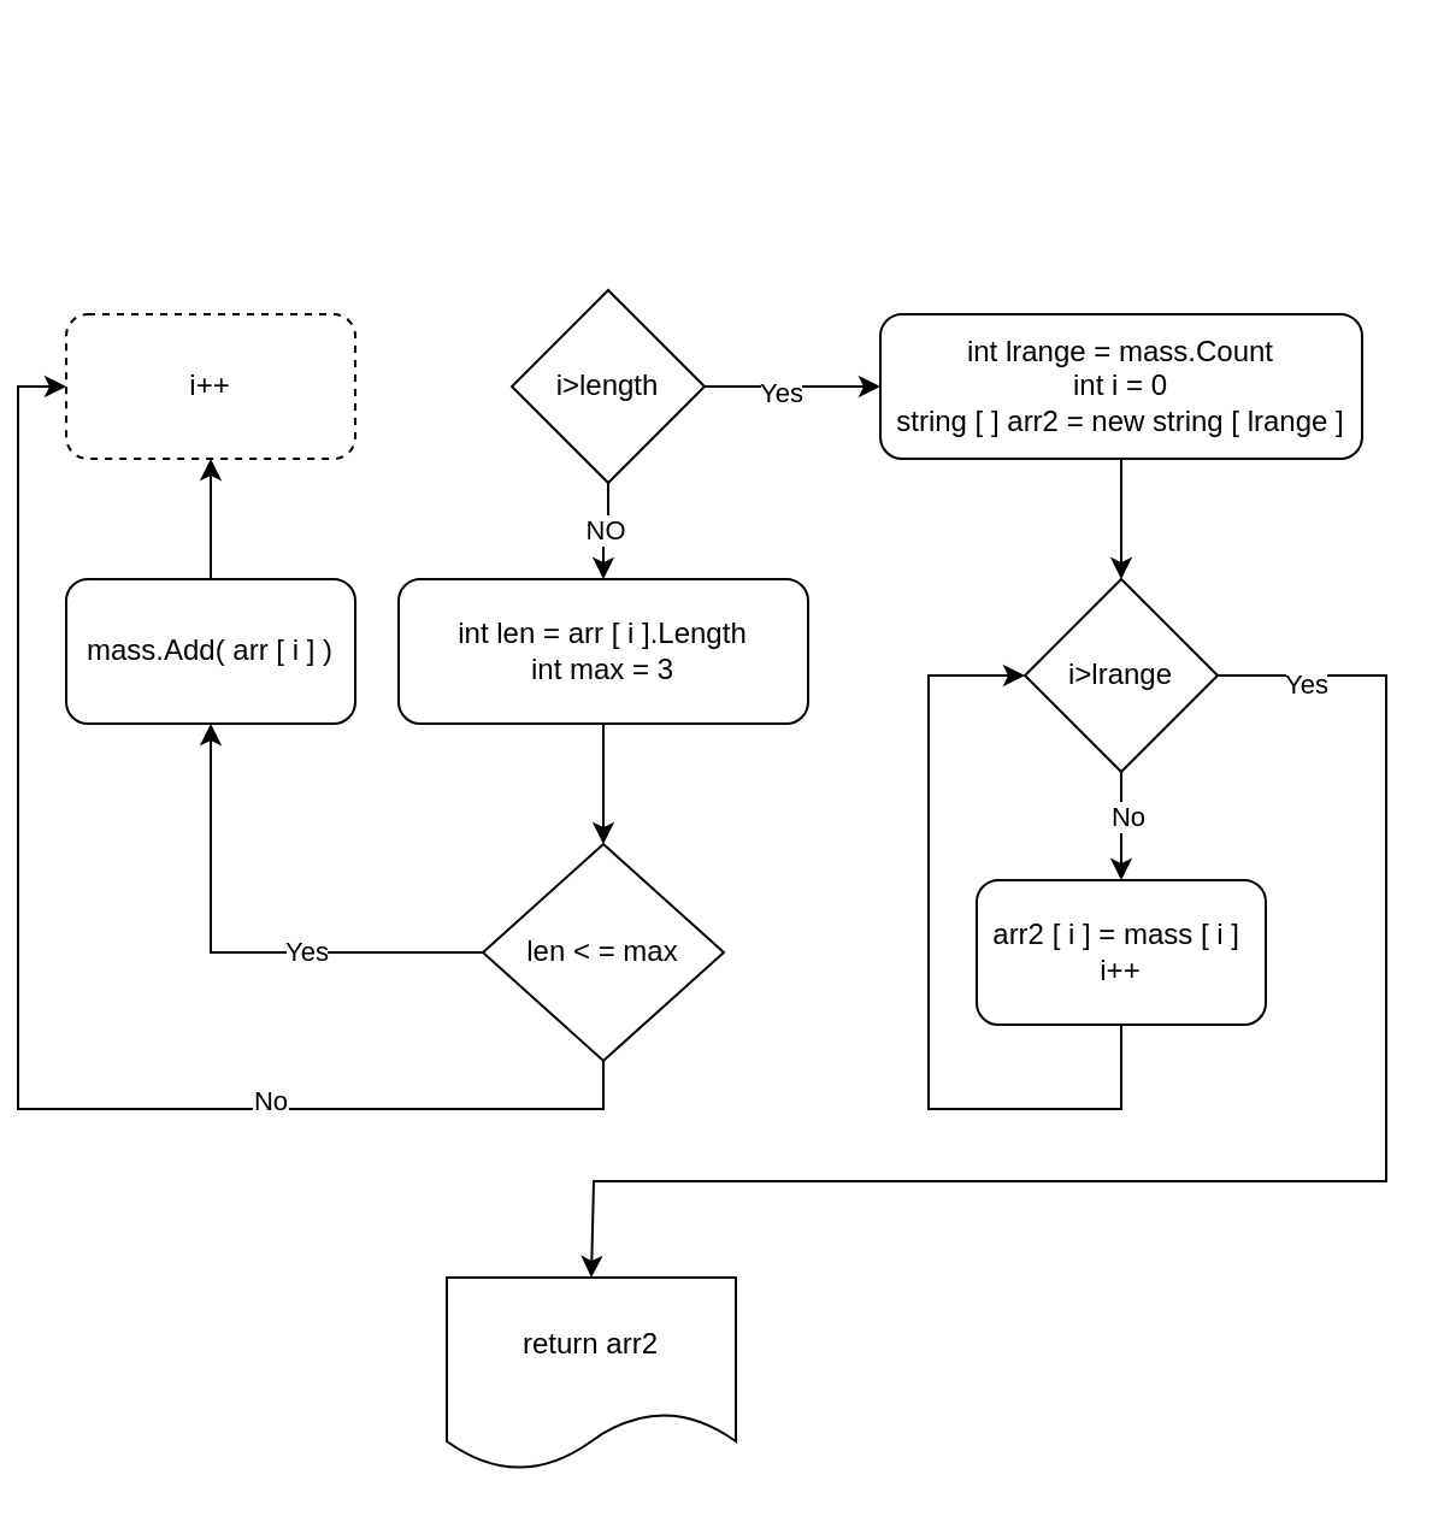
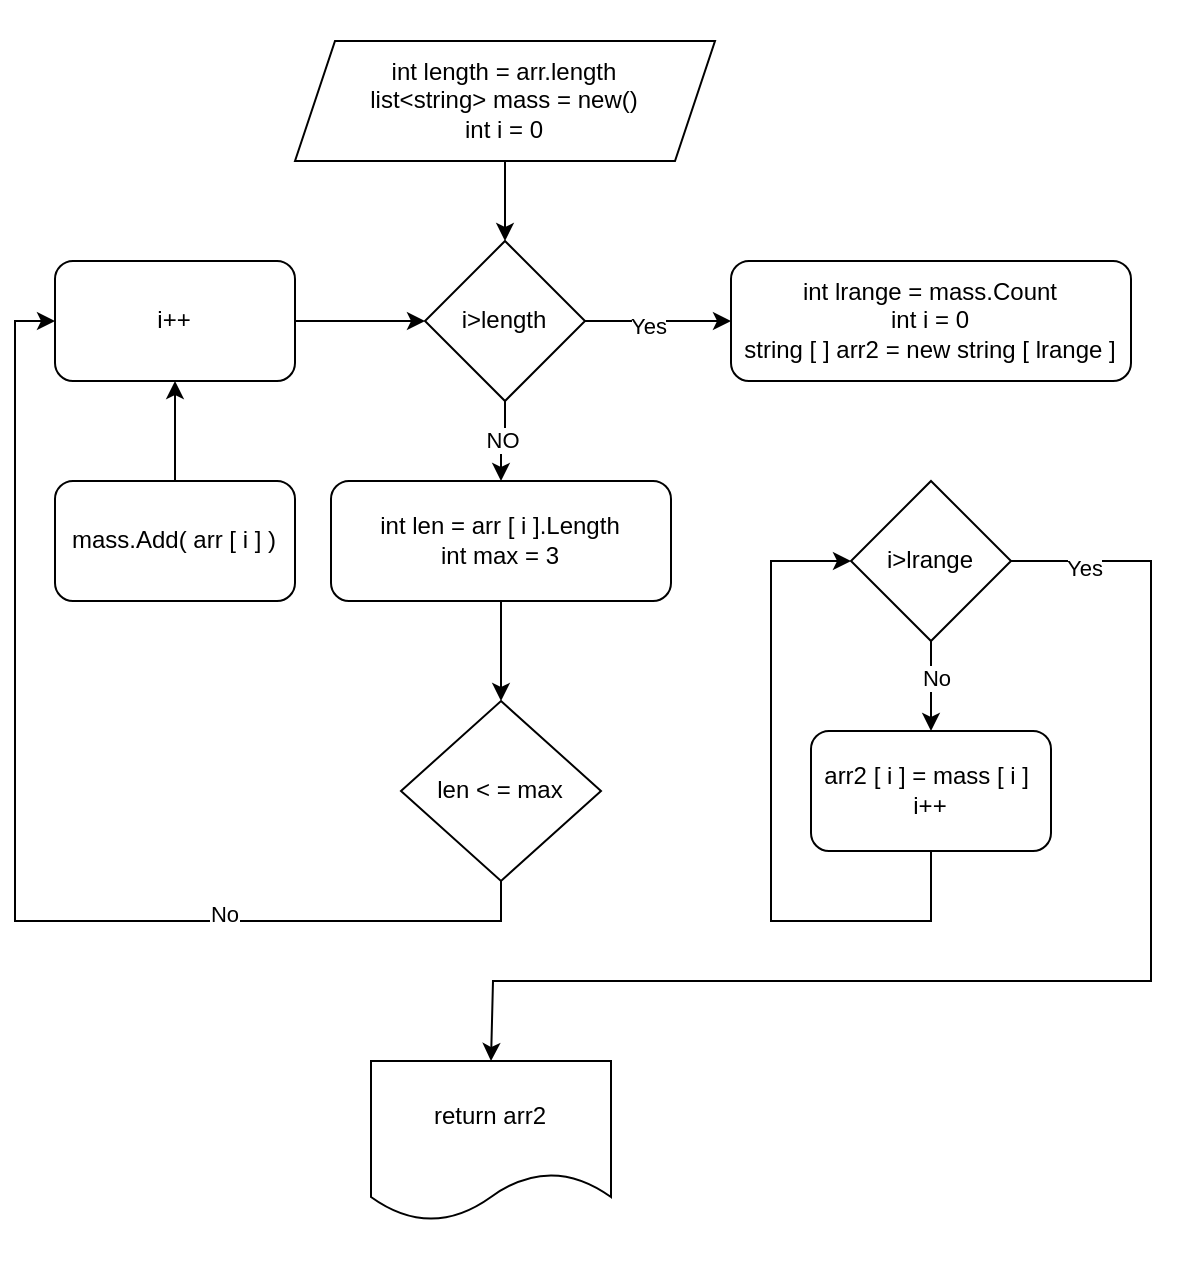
+ <mxCell id="3" value="int length = arr.length&lt;br&gt;list&amp;lt;string&amp;gt; mass = new()&lt;br&gt;int i = 0" style="shape=parallelogram;perimeter=parallelogramPerimeter;whiteSpace=wrap;html=1;fixedSize=1;" vertex="1" parent="1"><mxGeometry x="140" y="20" width="210" height="60" as="geometry" /></mxCell>
+ <mxCell id="2" value="" style="edgeStyle=orthogonalEdgeStyle;rounded=0;orthogonalLoop=1;jettySize=auto;html=1;" edge="1" parent="1" source="3" target="8"><mxGeometry relative="1" as="geometry" /></mxCell>
- <mxCell id="19" value="i++" style="rounded=1;whiteSpace=wrap;html=1;dashed=1;" vertex="1" parent="1"><mxGeometry x="20" y="130" width="120" height="60" as="geometry" /></mxCell>
+ <mxCell id="19" value="i++" style="rounded=1;whiteSpace=wrap;html=1;" vertex="1" parent="1"><mxGeometry x="20" y="130" width="120" height="60" as="geometry" /></mxCell>
+ <mxCell id="18" value="" style="edgeStyle=orthogonalEdgeStyle;rounded=0;orthogonalLoop=1;jettySize=auto;html=1;" edge="1" parent="1" source="19" target="8"><mxGeometry relative="1" as="geometry" /></mxCell>
- <mxCell id="20" value="" style="edgeStyle=orthogonalEdgeStyle;rounded=0;orthogonalLoop=1;jettySize=auto;html=1;" edge="1" parent="1" source="21" target="26"><mxGeometry relative="1" as="geometry" /></mxCell>
- <mxCell id="11" style="edgeStyle=orthogonalEdgeStyle;rounded=0;orthogonalLoop=1;jettySize=auto;html=1;exitX=0;exitY=0.5;exitDx=0;exitDy=0;entryX=0.5;entryY=1;entryDx=0;entryDy=0;" edge="1" parent="1" source="15" target="17"><mxGeometry relative="1" as="geometry"><mxPoint x="68" y="375" as="targetPoint" /></mxGeometry></mxCell>
- <mxCell id="12" value="Yes" style="edgeLabel;html=1;align=center;verticalAlign=middle;resizable=0;points=[];" vertex="1" connectable="0" parent="11"><mxGeometry x="-0.29" y="-1" relative="1" as="geometry"><mxPoint as="offset" /></mxGeometry></mxCell>
